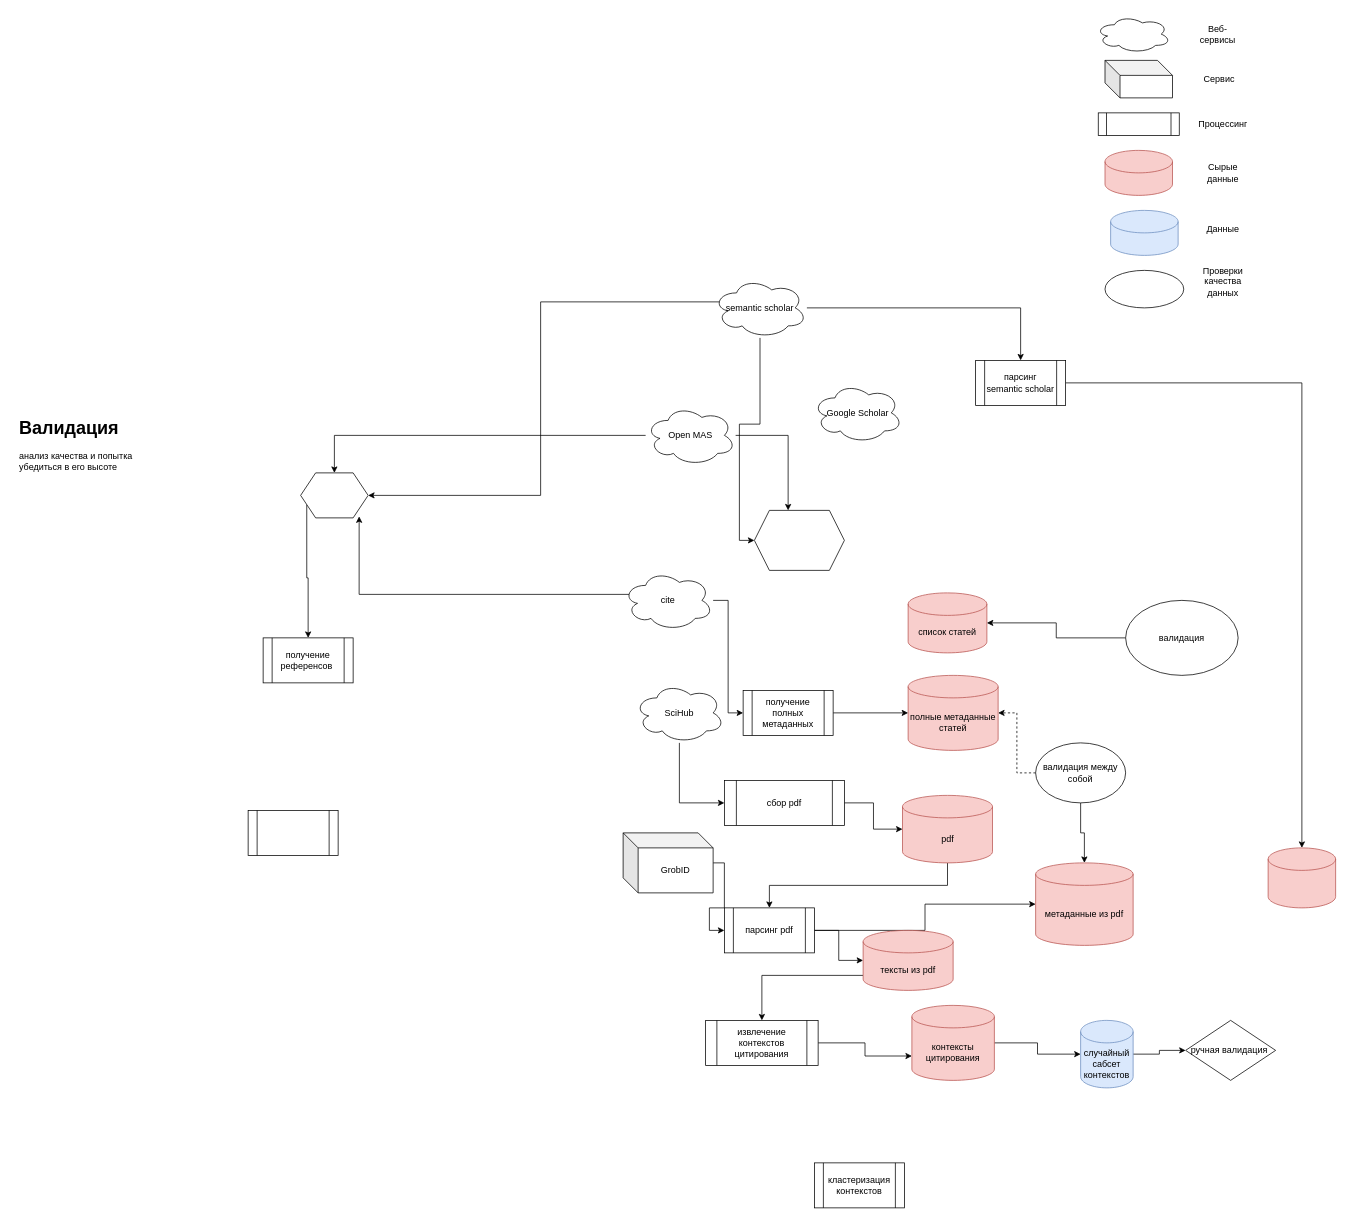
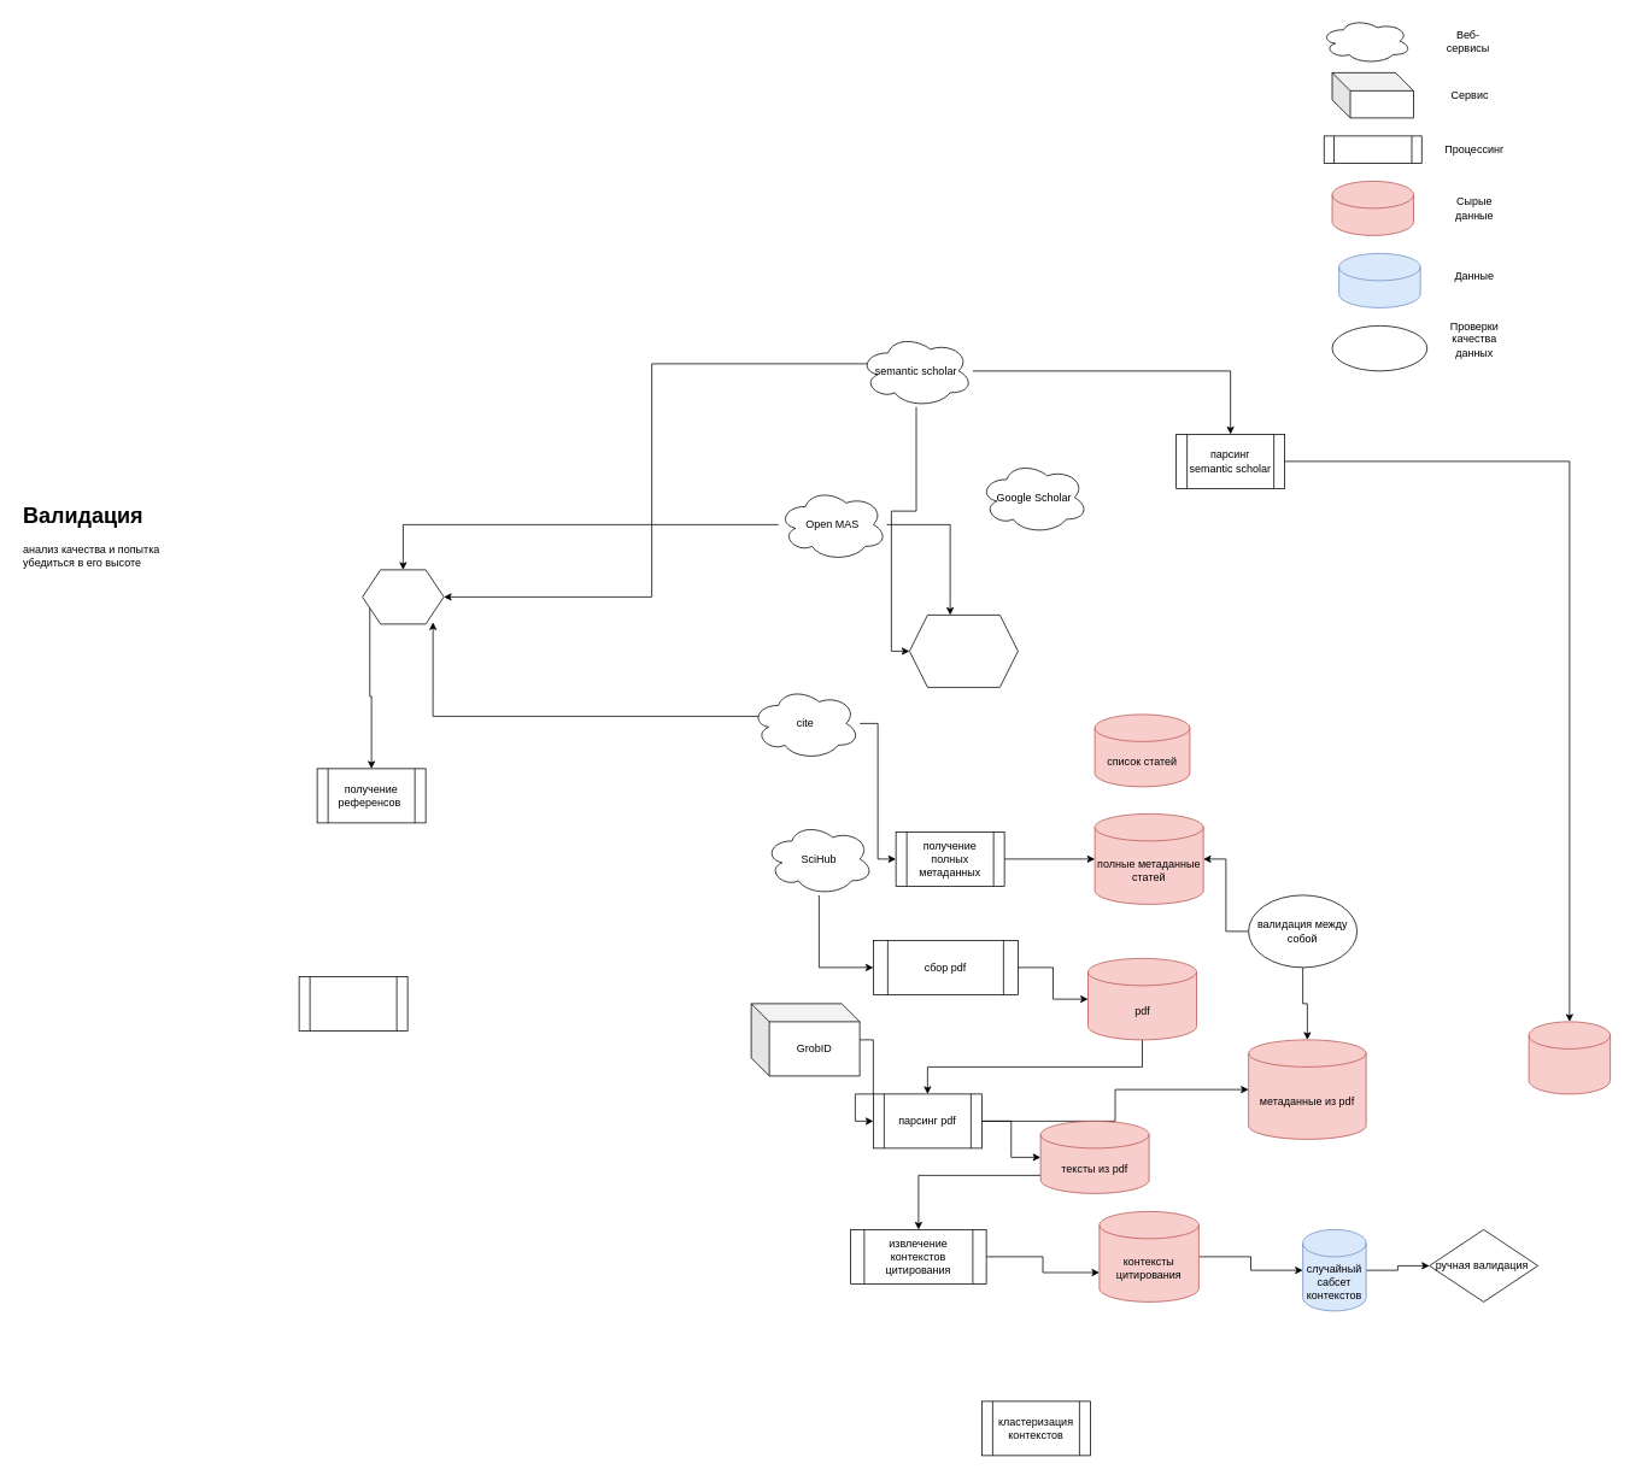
- <mxCell id="14" style="edgeStyle=orthogonalEdgeStyle;rounded=0;orthogonalLoop=1;jettySize=auto;html=1;" parent="1" source="15" target="13" edge="1"><mxGeometry relative="1" as="geometry" /></mxCell>
- <mxCell id="15" value="валидация" style="ellipse;whiteSpace=wrap;html=1;" parent="1" vertex="1"><mxGeometry x="1500" y="800" width="150" height="100" as="geometry" /></mxCell>
- <mxCell id="23" style="edgeStyle=orthogonalEdgeStyle;rounded=0;orthogonalLoop=1;jettySize=auto;html=1;dashed=1;" parent="1" source="24" target="2" edge="1"><mxGeometry relative="1" as="geometry" /></mxCell>
+ <mxCell id="23" style="edgeStyle=orthogonalEdgeStyle;rounded=0;orthogonalLoop=1;jettySize=auto;html=1;" parent="1" source="24" target="2" edge="1"><mxGeometry relative="1" as="geometry" /></mxCell>
